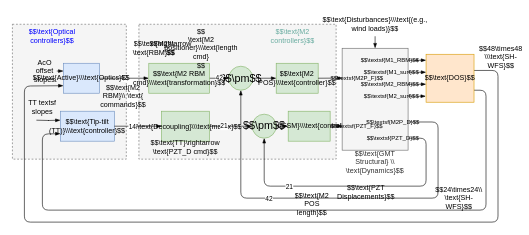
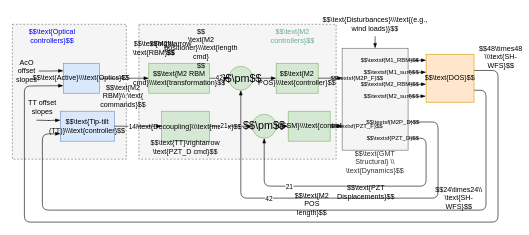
- <mxCell id="55" value="AcO offset&lt;br&gt;slopes" style="text;html=1;strokeColor=none;fillColor=none;align=center;verticalAlign=middle;whiteSpace=wrap;rounded=0;" parent="1" vertex="1"><mxGeometry x="54" y="103" width="40" height="30" as="geometry" /></mxCell>
+ <mxCell id="55" value="AcO offset&lt;br&gt;slopes" style="text;html=1;strokeColor=none;fillColor=none;align=center;verticalAlign=middle;whiteSpace=wrap;rounded=0;" parent="1" vertex="1"><mxGeometry x="24" y="103" width="40" height="30" as="geometry" /></mxCell>
- <mxCell id="56" value="TT textsf&lt;br&gt;slopes" style="text;html=1;strokeColor=none;fillColor=none;align=center;verticalAlign=middle;whiteSpace=wrap;rounded=0;" parent="1" vertex="1"><mxGeometry x="45" y="163" width="50" height="30" as="geometry" /></mxCell>
+ <mxCell id="56" value="TT offset&lt;br&gt;slopes" style="text;html=1;strokeColor=none;fillColor=none;align=center;verticalAlign=middle;whiteSpace=wrap;rounded=0;" parent="1" vertex="1"><mxGeometry x="45" y="163" width="50" height="30" as="geometry" /></mxCell>
